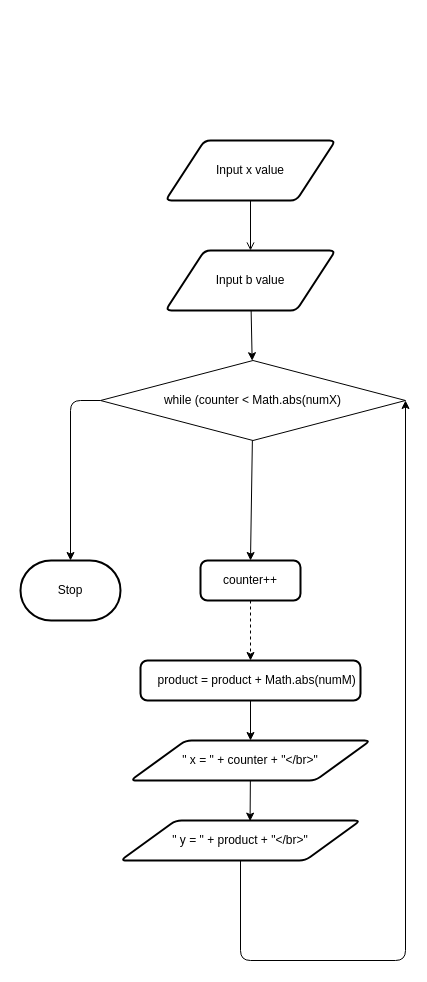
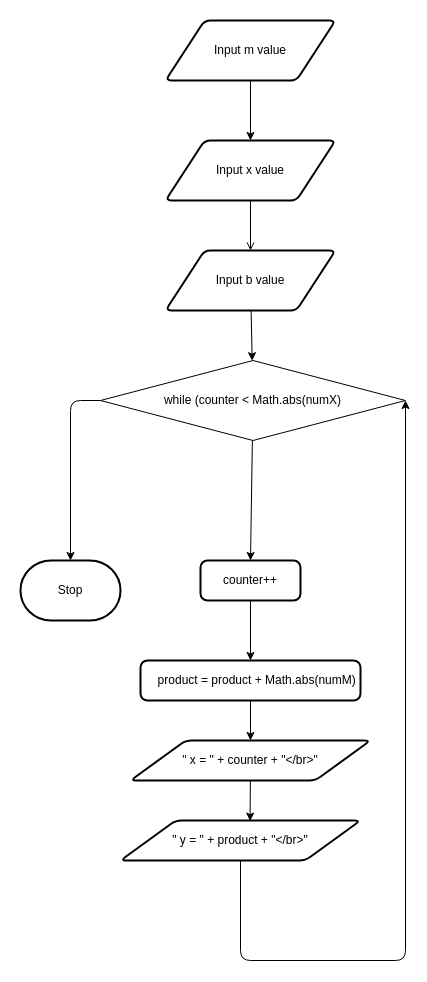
+ <mxCell id="3" value="Input m value" style="shape=parallelogram;html=1;strokeWidth=2;perimeter=parallelogramPerimeter;whiteSpace=wrap;rounded=1;arcSize=12;size=0.23;" parent="1" vertex="1"><mxGeometry x="165" y="20" width="170" height="60" as="geometry" /></mxCell>
+ <mxCell id="2" style="edgeStyle=none;html=1;entryX=0.5;entryY=0;entryDx=0;entryDy=0;" edge="1" parent="1" source="3" target="8"><mxGeometry relative="1" as="geometry" /></mxCell>
- <mxCell id="14" style="edgeStyle=none;html=1;entryX=0.5;entryY=0;entryDx=0;entryDy=0;dashed=1;" edge="1" parent="1" source="15" target="17"><mxGeometry relative="1" as="geometry" /></mxCell>
+ <mxCell id="14" style="edgeStyle=none;html=1;entryX=0.5;entryY=0;entryDx=0;entryDy=0;" edge="1" parent="1" source="15" target="17"><mxGeometry relative="1" as="geometry" /></mxCell>
